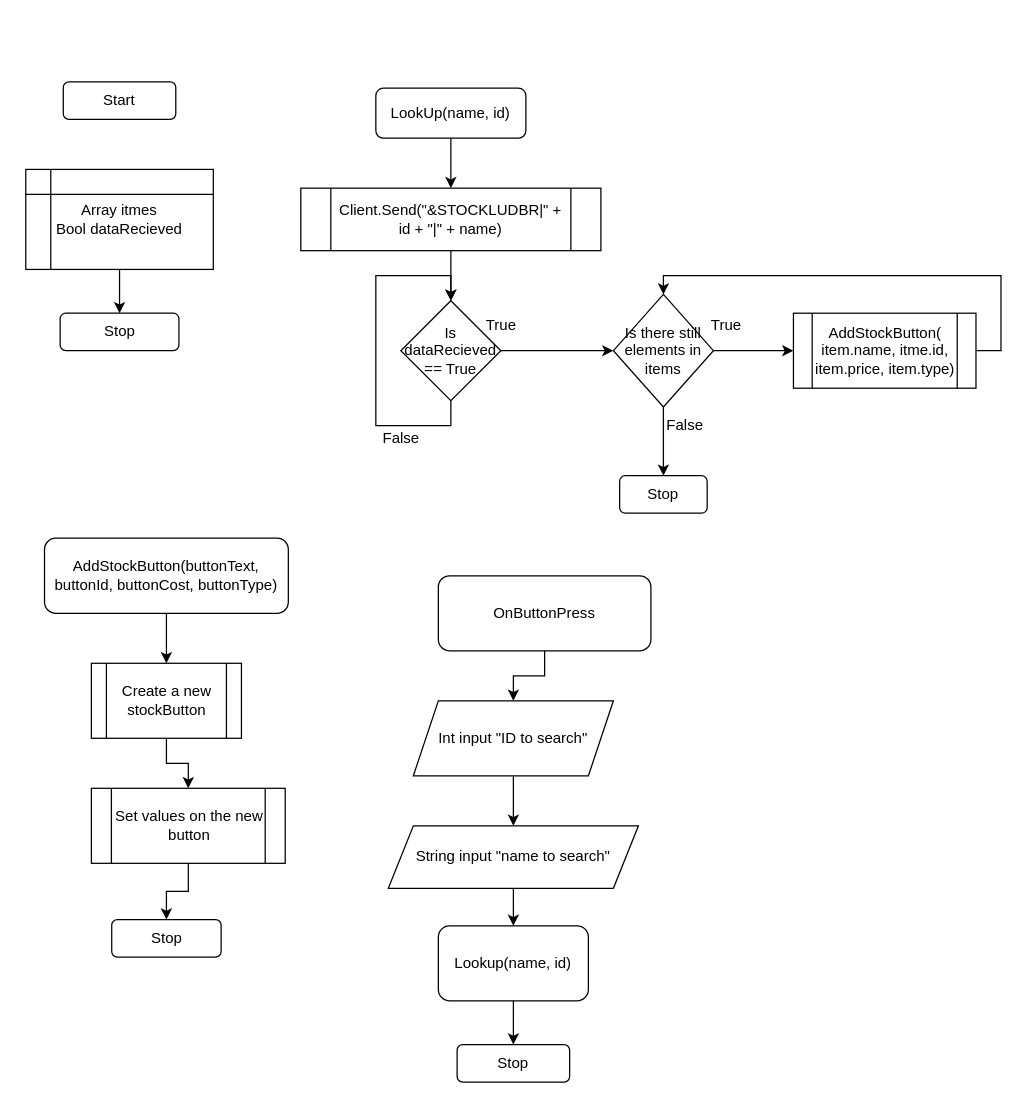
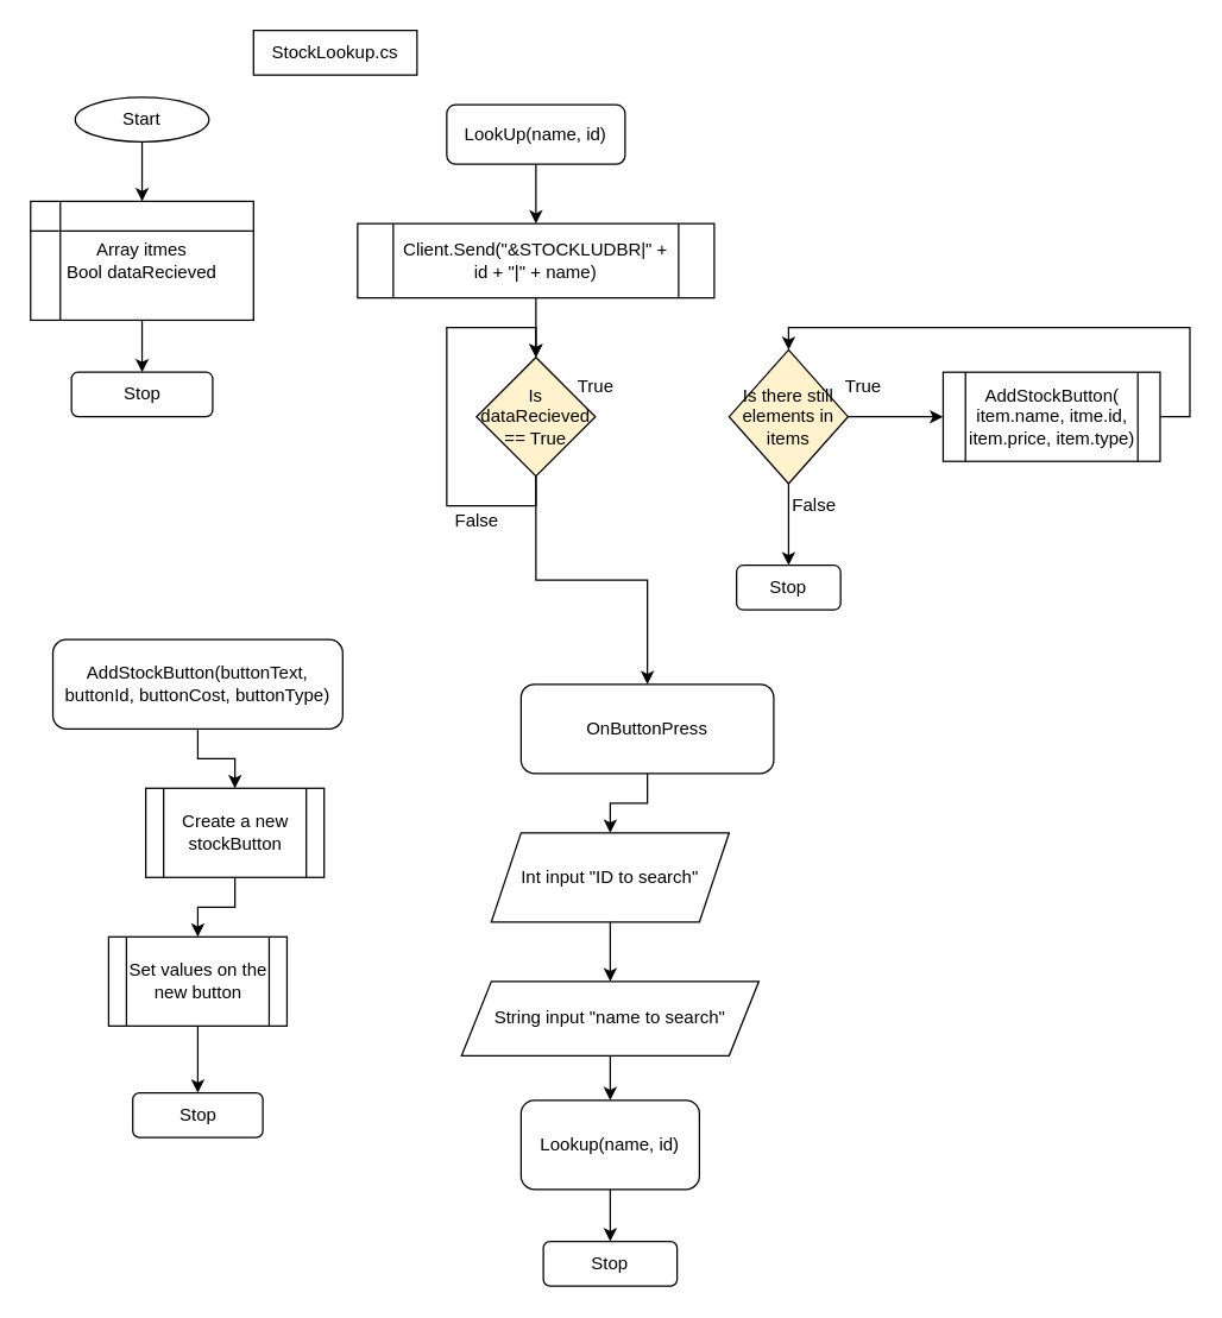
+ <mxCell id="40" value="StockLookup.cs" style="rounded=0;whiteSpace=wrap;html=1;" vertex="1" parent="1"><mxGeometry x="170" width="110" height="30" as="geometry" y="20" /></mxCell>
- <mxCell id="19" value="Start" style="rounded=1;whiteSpace=wrap;html=1;" parent="1" vertex="1"><mxGeometry x="50" y="65" width="90" height="30" as="geometry" /></mxCell>
+ <mxCell id="19" value="Start" style="ellipse;whiteSpace=wrap;html=1;" parent="1" vertex="1"><mxGeometry x="50" y="65" width="90" height="30" as="geometry" /></mxCell>
+ <mxCell id="22" value="" style="endArrow=classic;html=1;rounded=0;entryX=0.5;entryY=0;entryDx=0;entryDy=0;exitX=0.5;exitY=1;exitDx=0;exitDy=0;" parent="1" source="19" target="20" edge="1"><mxGeometry width="50" height="50" relative="1" as="geometry"><mxPoint x="250" y="300" as="sourcePoint" /><mxPoint x="300" y="250" as="targetPoint" /></mxGeometry></mxCell>
- <mxCell id="8" value="Is dataRecieved == True" style="rhombus;whiteSpace=wrap;html=1;" parent="1" vertex="1"><mxGeometry x="320" y="240" width="80" height="80" as="geometry" /></mxCell>
+ <mxCell id="8" value="Is dataRecieved == True" style="rhombus;whiteSpace=wrap;html=1;fillColor=#fff2cc;" parent="1" vertex="1"><mxGeometry x="320" y="240" width="80" height="80" as="geometry" /></mxCell>
- <mxCell id="6" style="edgeStyle=orthogonalEdgeStyle;rounded=0;orthogonalLoop=1;jettySize=auto;html=1;entryX=0;entryY=0.5;entryDx=0;entryDy=0;" parent="1" source="8" target="11" edge="1"><mxGeometry relative="1" as="geometry" /></mxCell>
+ <mxCell id="6" style="edgeStyle=orthogonalEdgeStyle;rounded=0;orthogonalLoop=1;jettySize=auto;html=1;" parent="1" source="8" target="32" edge="1"><mxGeometry relative="1" as="geometry" /></mxCell>
- <mxCell id="11" value="Is there still elements in items" style="rhombus;whiteSpace=wrap;html=1;" parent="1" vertex="1"><mxGeometry x="490" y="235" width="80" height="90" as="geometry" /></mxCell>
+ <mxCell id="11" value="Is there still elements in items" style="rhombus;whiteSpace=wrap;html=1;fillColor=#fff2cc;" parent="1" vertex="1"><mxGeometry x="490" y="235" width="80" height="90" as="geometry" /></mxCell>
- <mxCell id="27" value="Create a new stockButton" style="shape=process;whiteSpace=wrap;html=1;backgroundOutline=1;" parent="1" vertex="1"><mxGeometry x="72.5" y="530" width="120" height="60" as="geometry" /></mxCell>
+ <mxCell id="27" value="Create a new stockButton" style="shape=process;whiteSpace=wrap;html=1;backgroundOutline=1;" parent="1" vertex="1"><mxGeometry x="97.5" y="530" width="120" height="60" as="geometry" /></mxCell>
- <mxCell id="29" value="Set values on the new button" style="shape=process;whiteSpace=wrap;html=1;backgroundOutline=1;" parent="1" vertex="1"><mxGeometry x="72.5" y="630" width="155" height="60" as="geometry" /></mxCell>
+ <mxCell id="29" value="Set values on the new button" style="shape=process;whiteSpace=wrap;html=1;backgroundOutline=1;" parent="1" vertex="1"><mxGeometry x="72.5" y="630" width="120" height="60" as="geometry" /></mxCell>
